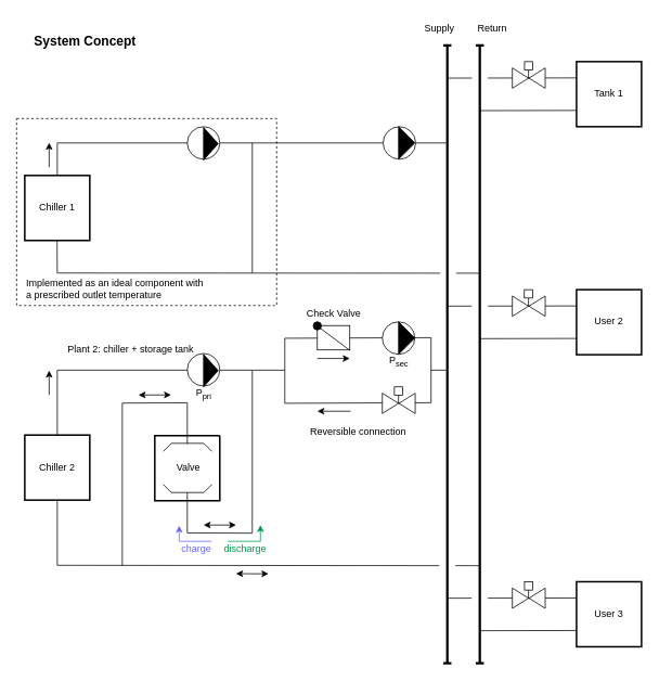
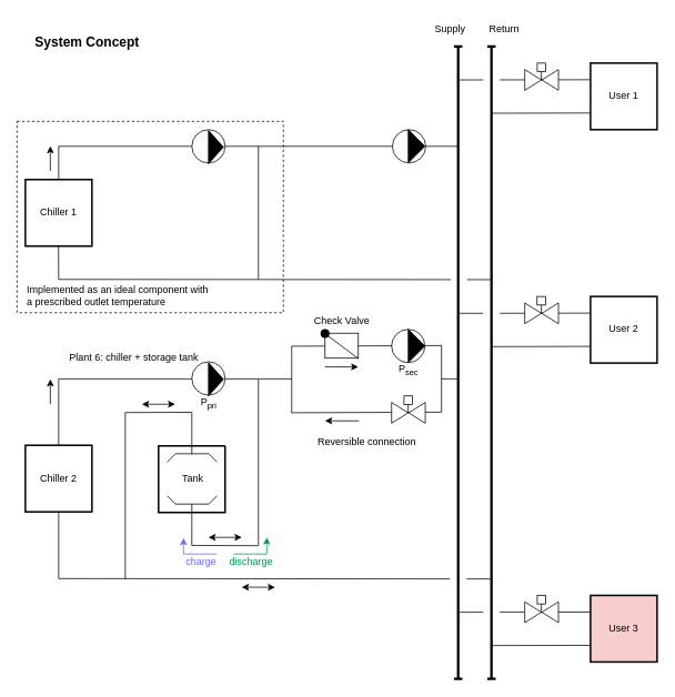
- <mxCell id="39" value="Tank 1" style="rounded=0;whiteSpace=wrap;html=1;strokeWidth=2;" parent="1" vertex="1"><mxGeometry x="709" y="75" width="80" height="80" as="geometry" /></mxCell>
+ <mxCell id="39" value="User 1" style="rounded=0;whiteSpace=wrap;html=1;strokeWidth=2;" parent="1" vertex="1"><mxGeometry x="709" y="75" width="80" height="80" as="geometry" /></mxCell>
- <mxCell id="60" value="Plant 2: chiller + storage tank" style="text;html=1;align=center;verticalAlign=middle;resizable=0;points=[];autosize=1;strokeColor=none;fillColor=none;" parent="1" vertex="1"><mxGeometry x="70" y="414.34" width="180" height="30" as="geometry" /></mxCell>
+ <mxCell id="60" value="Plant 6: chiller + storage tank" style="text;html=1;align=center;verticalAlign=middle;resizable=0;points=[];autosize=1;strokeColor=none;fillColor=none;" parent="1" vertex="1"><mxGeometry x="70" y="414.34" width="180" height="30" as="geometry" /></mxCell>
- <mxCell id="20" value="Valve" style="text;html=1;align=center;verticalAlign=middle;resizable=0;points=[];autosize=1;strokeColor=none;fillColor=none;" parent="1" vertex="1"><mxGeometry x="206.37" y="559.33" width="50" height="30" as="geometry" /></mxCell>
+ <mxCell id="20" value="Tank" style="text;html=1;align=center;verticalAlign=middle;resizable=0;points=[];autosize=1;strokeColor=none;fillColor=none;" parent="1" vertex="1"><mxGeometry x="206.37" y="559.33" width="50" height="30" as="geometry" /></mxCell>
- <mxCell id="55" value="User 3" style="rounded=0;whiteSpace=wrap;html=1;strokeWidth=2;" parent="1" vertex="1"><mxGeometry x="709" y="714.75" width="80" height="80" as="geometry" /></mxCell>
+ <mxCell id="55" value="User 3" style="rounded=0;whiteSpace=wrap;html=1;strokeWidth=2;fillColor=#f8cecc;" parent="1" vertex="1"><mxGeometry x="709" y="714.75" width="80" height="80" as="geometry" /></mxCell>
